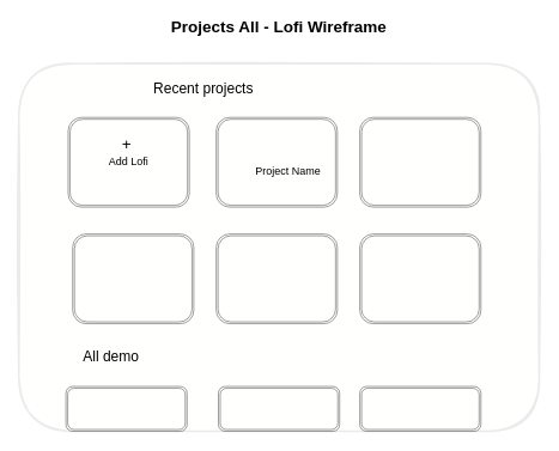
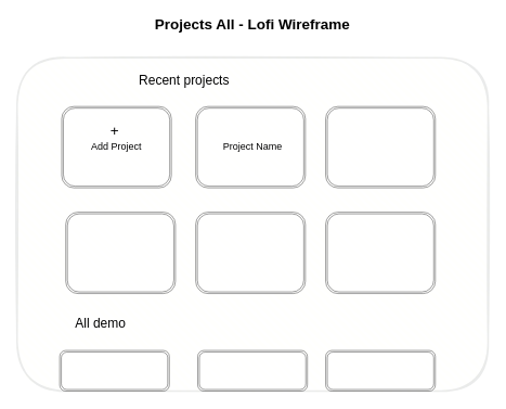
- <mxCell id="7" value="Add Lofi" style="text;html=1;strokeColor=none;fillColor=none;align=center;verticalAlign=middle;whiteSpace=wrap;rounded=0;opacity=10;" vertex="1" parent="1"><mxGeometry x="98" y="170" width="90" height="20" as="geometry" /></mxCell>
+ <mxCell id="7" value="Add Project" style="text;html=1;strokeColor=none;fillColor=none;align=center;verticalAlign=middle;whiteSpace=wrap;rounded=0;opacity=10;" vertex="1" parent="1"><mxGeometry x="98" y="170" width="90" height="20" as="geometry" /></mxCell>
- <mxCell id="17" value="Project Name" style="text;html=1;strokeColor=none;fillColor=none;align=center;verticalAlign=middle;whiteSpace=wrap;rounded=0;opacity=10;" vertex="1" parent="1"><mxGeometry x="280.5" y="180" width="80" height="20" as="geometry" /></mxCell>
+ <mxCell id="17" value="Project Name" style="text;html=1;strokeColor=none;fillColor=none;align=center;verticalAlign=middle;whiteSpace=wrap;rounded=0;opacity=10;" vertex="1" parent="1"><mxGeometry x="270.5" y="170" width="80" height="20" as="geometry" /></mxCell>
